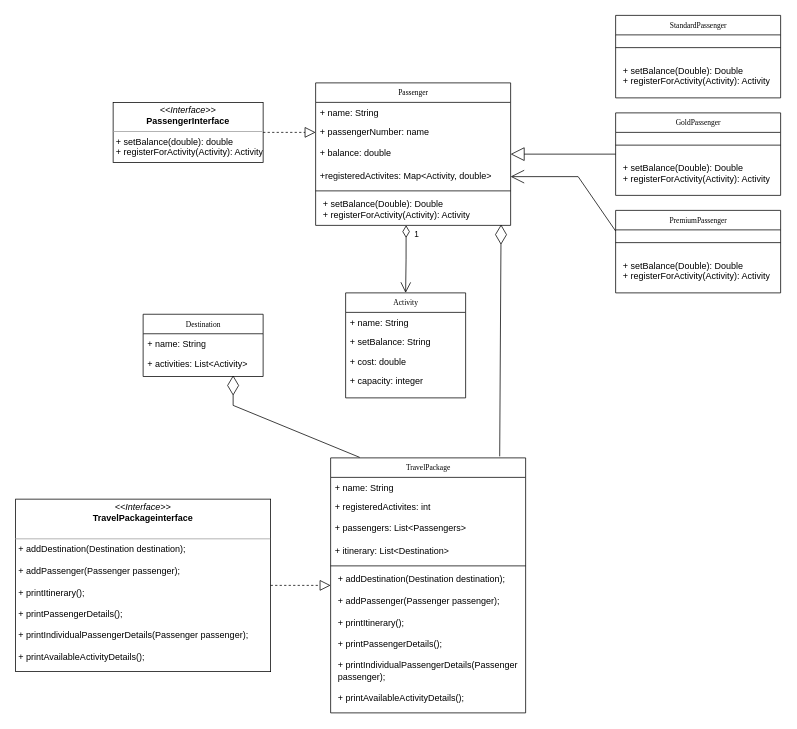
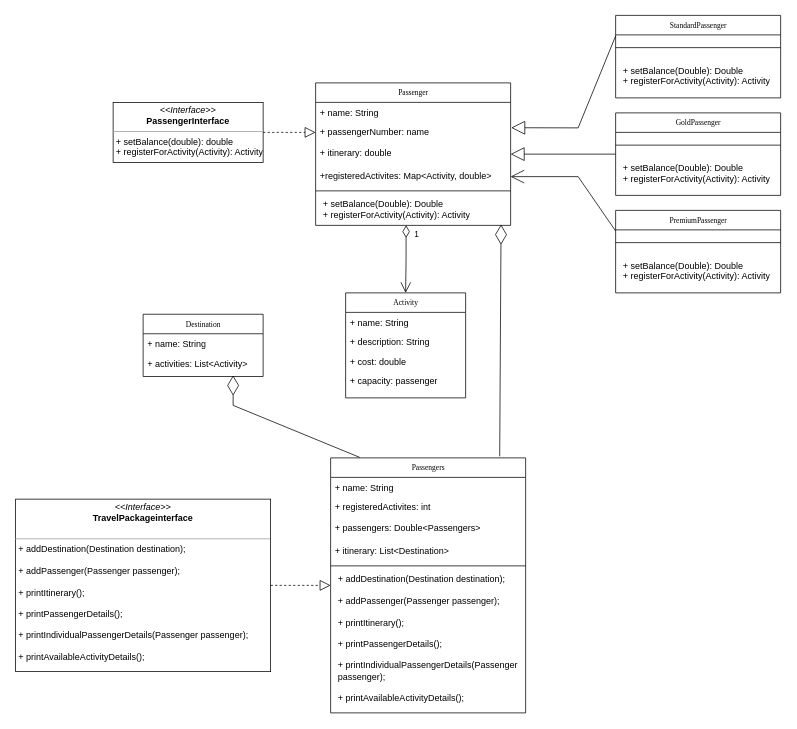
+ <mxCell id="24" value="" style="endArrow=block;endSize=16;endFill=0;html=1;rounded=0;entryX=1.003;entryY=0.279;entryDx=0;entryDy=0;entryPerimeter=0;exitX=0;exitY=0.25;exitDx=0;exitDy=0;" parent="1" source="7" target="12" edge="1"><mxGeometry width="160" relative="1" as="geometry"><mxPoint x="770" y="220" as="sourcePoint" /><mxPoint x="930" y="220" as="targetPoint" /><Array as="points"><mxPoint x="770" y="170" /></Array></mxGeometry></mxCell>
- <mxCell id="13" value="+ balance: double" style="text;html=1;strokeColor=none;fillColor=none;align=left;verticalAlign=top;spacingLeft=4;spacingRight=4;whiteSpace=wrap;overflow=hidden;rotatable=0;points=[[0,0.5],[1,0.5]];portConstraint=eastwest;" parent="10" vertex="1"><mxGeometry y="80" width="260" height="30" as="geometry" /></mxCell>
+ <mxCell id="13" value="+ itinerary: double" style="text;html=1;strokeColor=none;fillColor=none;align=left;verticalAlign=top;spacingLeft=4;spacingRight=4;whiteSpace=wrap;overflow=hidden;rotatable=0;points=[[0,0.5],[1,0.5]];portConstraint=eastwest;" parent="10" vertex="1"><mxGeometry y="80" width="260" height="30" as="geometry" /></mxCell>
- <mxCell id="4" value="+ setBalance: String" style="text;html=1;strokeColor=none;fillColor=none;align=left;verticalAlign=top;spacingLeft=4;spacingRight=4;whiteSpace=wrap;overflow=hidden;rotatable=0;points=[[0,0.5],[1,0.5]];portConstraint=eastwest;" parent="2" vertex="1"><mxGeometry y="52" width="160" height="26" as="geometry" /></mxCell>
+ <mxCell id="4" value="+ description: String" style="text;html=1;strokeColor=none;fillColor=none;align=left;verticalAlign=top;spacingLeft=4;spacingRight=4;whiteSpace=wrap;overflow=hidden;rotatable=0;points=[[0,0.5],[1,0.5]];portConstraint=eastwest;" parent="2" vertex="1"><mxGeometry y="52" width="160" height="26" as="geometry" /></mxCell>
- <mxCell id="6" value="+ capacity: integer&lt;div&gt;&lt;br/&gt;&lt;/div&gt;" style="text;html=1;strokeColor=none;fillColor=none;align=left;verticalAlign=top;spacingLeft=4;spacingRight=4;whiteSpace=wrap;overflow=hidden;rotatable=0;points=[[0,0.5],[1,0.5]];portConstraint=eastwest;" parent="2" vertex="1"><mxGeometry y="104" width="160" height="26" as="geometry" /></mxCell>
+ <mxCell id="6" value="+ capacity: passenger&lt;div&gt;&lt;br/&gt;&lt;/div&gt;" style="text;html=1;strokeColor=none;fillColor=none;align=left;verticalAlign=top;spacingLeft=4;spacingRight=4;whiteSpace=wrap;overflow=hidden;rotatable=0;points=[[0,0.5],[1,0.5]];portConstraint=eastwest;" parent="2" vertex="1"><mxGeometry y="104" width="160" height="26" as="geometry" /></mxCell>
- <mxCell id="34" value="TravelPackage" style="swimlane;html=1;fontStyle=0;childLayout=stackLayout;horizontal=1;startSize=26;fillColor=none;horizontalStack=0;resizeParent=1;resizeLast=0;collapsible=1;marginBottom=0;swimlaneFillColor=#ffffff;rounded=0;shadow=0;comic=0;labelBackgroundColor=none;strokeWidth=1;fontFamily=Verdana;fontSize=10;align=center;" vertex="1" parent="1"><mxGeometry x="440" y="610" width="260" height="340" as="geometry" /></mxCell>
+ <mxCell id="34" value="Passengers" style="swimlane;html=1;fontStyle=0;childLayout=stackLayout;horizontal=1;startSize=26;fillColor=none;horizontalStack=0;resizeParent=1;resizeLast=0;collapsible=1;marginBottom=0;swimlaneFillColor=#ffffff;rounded=0;shadow=0;comic=0;labelBackgroundColor=none;strokeWidth=1;fontFamily=Verdana;fontSize=10;align=center;" vertex="1" parent="1"><mxGeometry x="440" y="610" width="260" height="340" as="geometry" /></mxCell>
- <mxCell id="37" value="+&amp;nbsp;passengers&lt;span style=&quot;background-color: initial;&quot;&gt;:&amp;nbsp;&lt;/span&gt;&lt;span style=&quot;background-color: initial;&quot;&gt;List&amp;lt;Passengers&amp;gt;&lt;/span&gt;" style="text;html=1;strokeColor=none;fillColor=none;align=left;verticalAlign=top;spacingLeft=4;spacingRight=4;whiteSpace=wrap;overflow=hidden;rotatable=0;points=[[0,0.5],[1,0.5]];portConstraint=eastwest;" vertex="1" parent="34"><mxGeometry y="80" width="260" height="30" as="geometry" /></mxCell>
+ <mxCell id="37" value="+&amp;nbsp;passengers&lt;span style=&quot;background-color: initial;&quot;&gt;:&amp;nbsp;&lt;/span&gt;&lt;span style=&quot;background-color: initial;&quot;&gt;Double&amp;lt;Passengers&amp;gt;&lt;/span&gt;" style="text;html=1;strokeColor=none;fillColor=none;align=left;verticalAlign=top;spacingLeft=4;spacingRight=4;whiteSpace=wrap;overflow=hidden;rotatable=0;points=[[0,0.5],[1,0.5]];portConstraint=eastwest;" vertex="1" parent="34"><mxGeometry y="80" width="260" height="30" as="geometry" /></mxCell>
